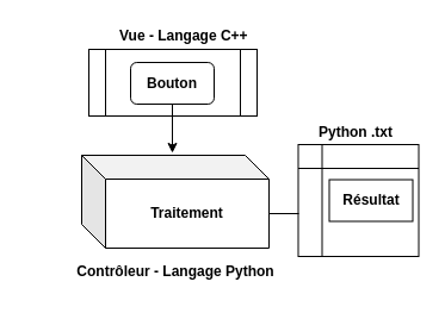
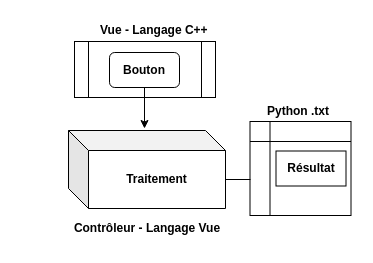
- <mxCell id="8" value="&lt;b&gt;Contrôleur -&amp;nbsp;&lt;/b&gt;&lt;b style=&quot;text-align: left ; white-space: nowrap&quot;&gt;Langage Python&lt;br&gt;&lt;/b&gt;" style="text;html=1;strokeColor=none;fillColor=none;align=center;verticalAlign=middle;whiteSpace=wrap;rounded=0;" parent="1" vertex="1"><mxGeometry x="20.5" y="215" width="252" height="26" as="geometry" /></mxCell>
+ <mxCell id="8" value="&lt;b&gt;Contrôleur -&amp;nbsp;&lt;/b&gt;&lt;b style=&quot;text-align: left ; white-space: nowrap&quot;&gt;Langage Vue&lt;br&gt;&lt;/b&gt;" style="text;html=1;strokeColor=none;fillColor=none;align=center;verticalAlign=middle;whiteSpace=wrap;rounded=0;" parent="1" vertex="1"><mxGeometry x="20.5" y="215" width="252" height="26" as="geometry" /></mxCell>
